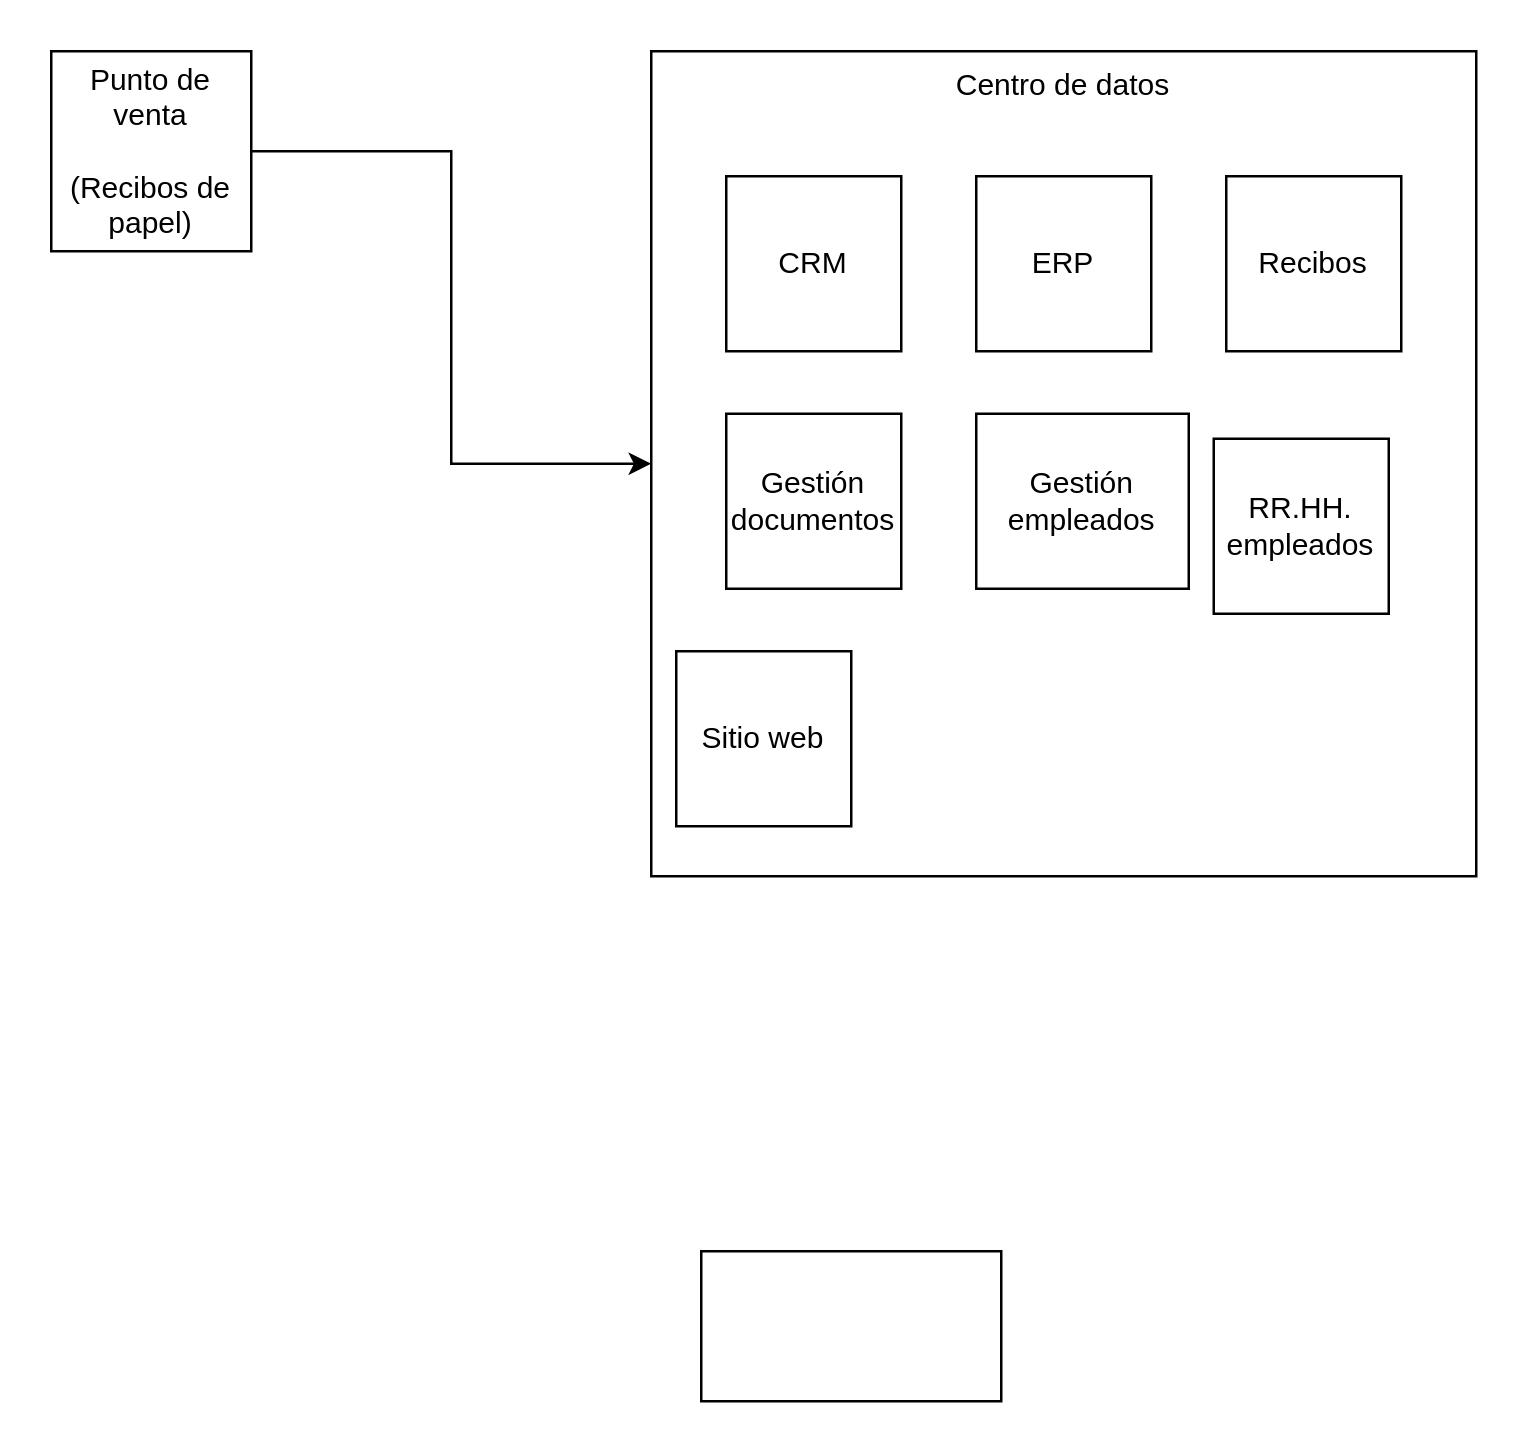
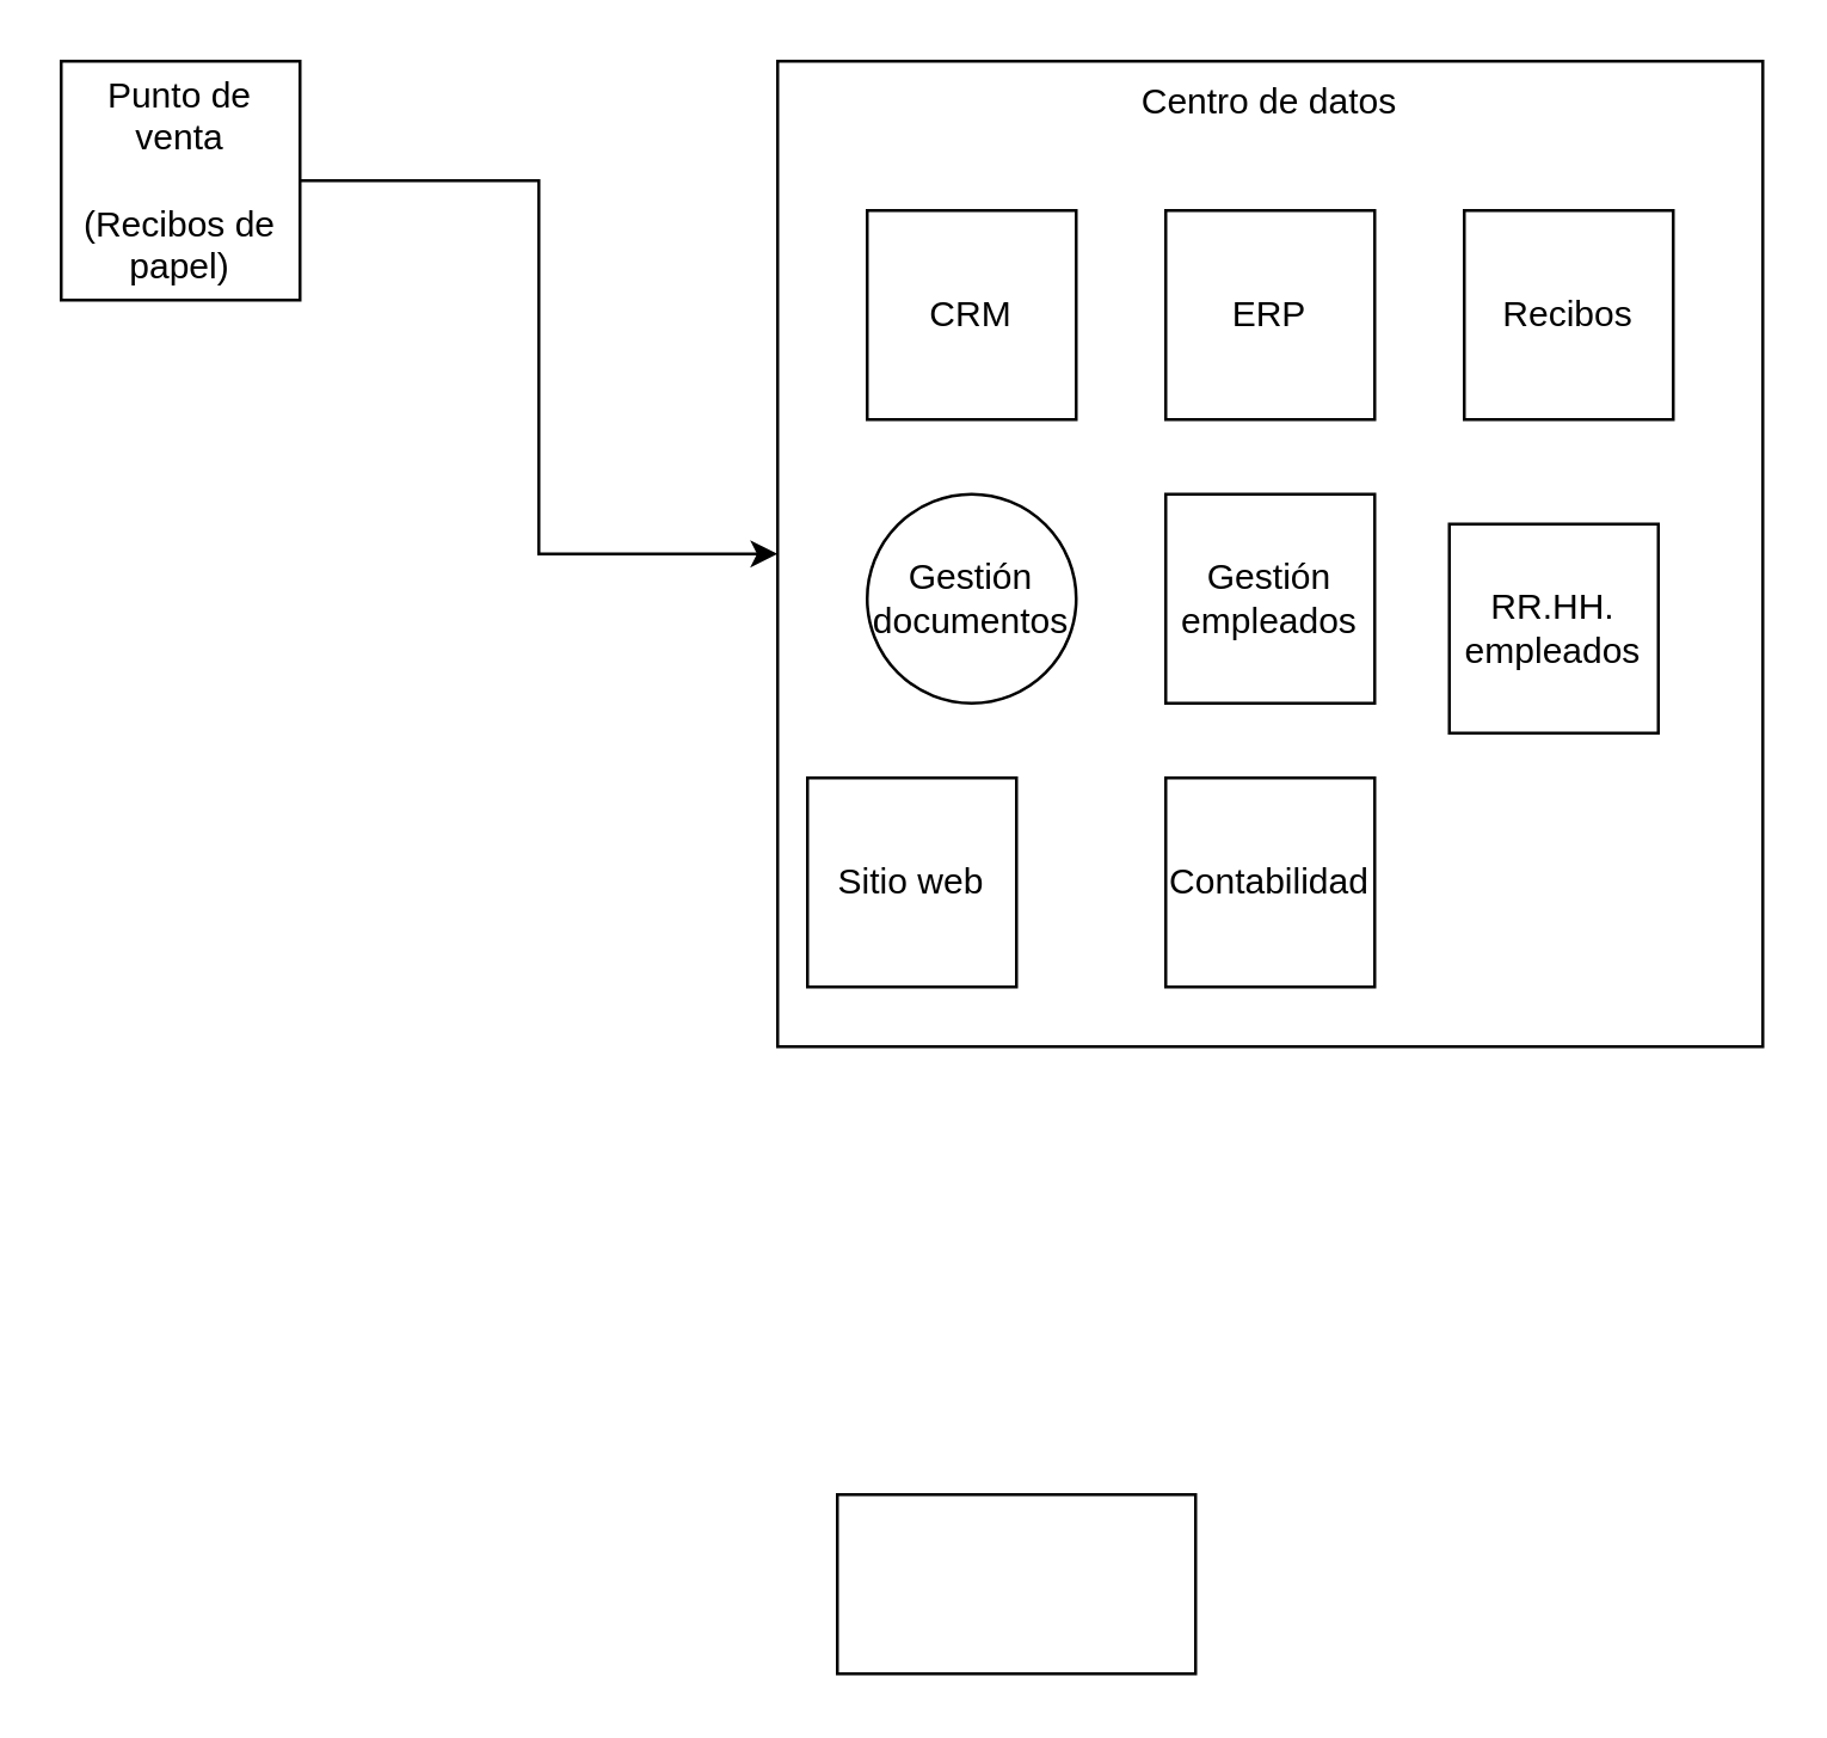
- <mxCell id="8" value="Gestión documentos" style="whiteSpace=wrap;html=1;aspect=fixed;" parent="1" vertex="1"><mxGeometry x="290" y="165" width="70" height="70" as="geometry" /></mxCell>
+ <mxCell id="8" value="Gestión documentos" style="ellipse;whiteSpace=wrap;html=1;aspect=fixed;" parent="1" vertex="1"><mxGeometry x="290" y="165" width="70" height="70" as="geometry" /></mxCell>
- <mxCell id="9" value="Gestión empleados" style="whiteSpace=wrap;html=1;aspect=fixed;" parent="1" vertex="1"><mxGeometry x="390" y="165" width="85" height="70" as="geometry" /></mxCell>
+ <mxCell id="9" value="Gestión empleados" style="whiteSpace=wrap;html=1;aspect=fixed;" parent="1" vertex="1"><mxGeometry x="390" y="165" width="70" height="70" as="geometry" /></mxCell>
+ <mxCell id="12" value="Contabilidad" style="whiteSpace=wrap;html=1;aspect=fixed;" parent="1" vertex="1"><mxGeometry x="390" y="260" width="70" height="70" as="geometry" /></mxCell>
